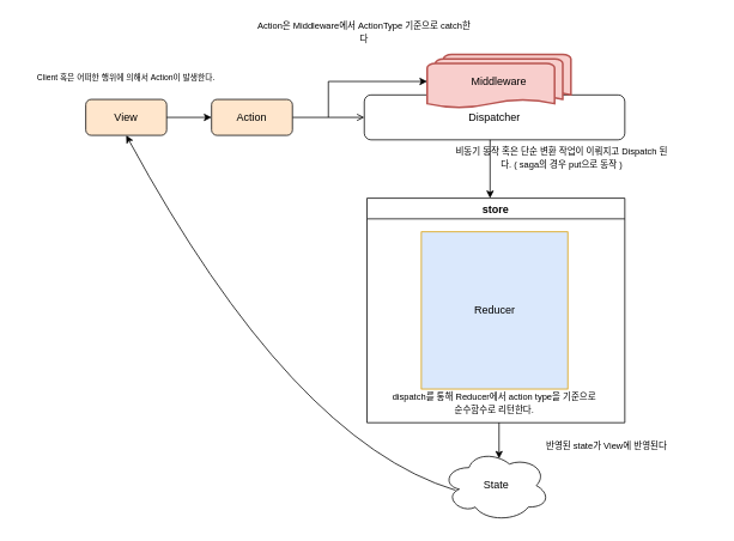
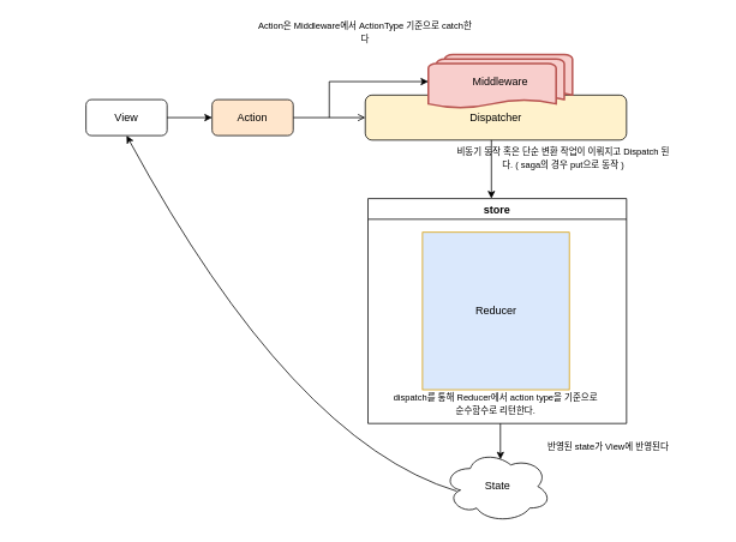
- <mxCell id="16" value="&lt;font style=&quot;font-size: 9px&quot;&gt;Client 혹은 어떠한 행위에 의해서 Action이 발생한다.&lt;/font&gt;" style="text;html=1;strokeColor=none;fillColor=none;align=center;verticalAlign=middle;whiteSpace=wrap;rounded=0;" parent="1" vertex="1"><mxGeometry x="20" y="70" width="240" height="30" as="geometry" /></mxCell>
- <mxCell id="2" value="View" style="rounded=1;whiteSpace=wrap;html=1;fillColor=#ffe6cc;" parent="1" vertex="1"><mxGeometry x="95" y="110" width="90" height="40" as="geometry" /></mxCell>
+ <mxCell id="2" value="View" style="rounded=1;whiteSpace=wrap;html=1;" parent="1" vertex="1"><mxGeometry x="95" y="110" width="90" height="40" as="geometry" /></mxCell>
- <mxCell id="6" value="Dispatcher" style="rounded=1;whiteSpace=wrap;html=1;" parent="1" vertex="1"><mxGeometry x="405" y="105" width="290" height="50" as="geometry" /></mxCell>
+ <mxCell id="6" value="Dispatcher" style="rounded=1;whiteSpace=wrap;html=1;fillColor=#fff2cc;" parent="1" vertex="1"><mxGeometry x="405" y="105" width="290" height="50" as="geometry" /></mxCell>
